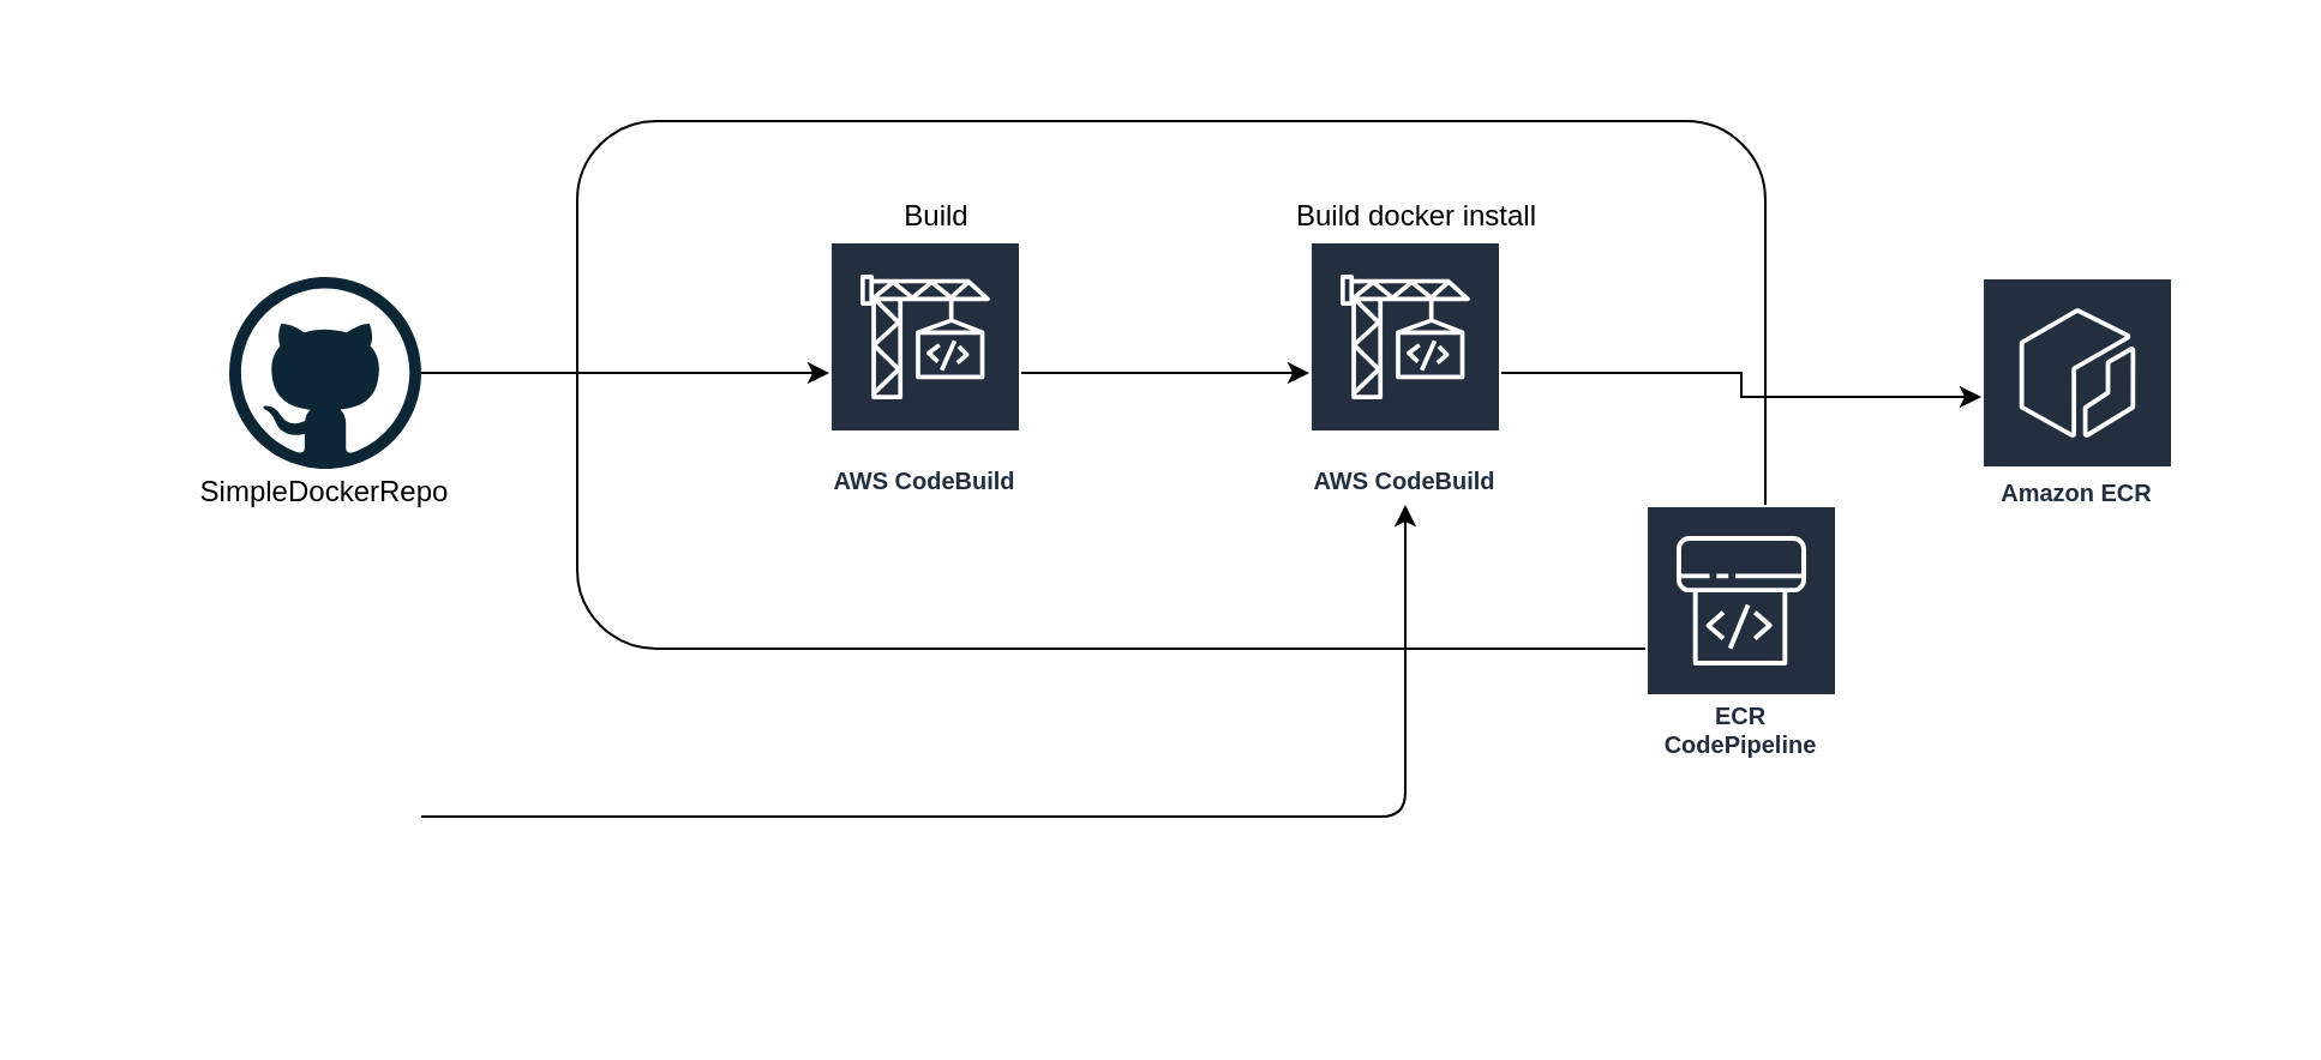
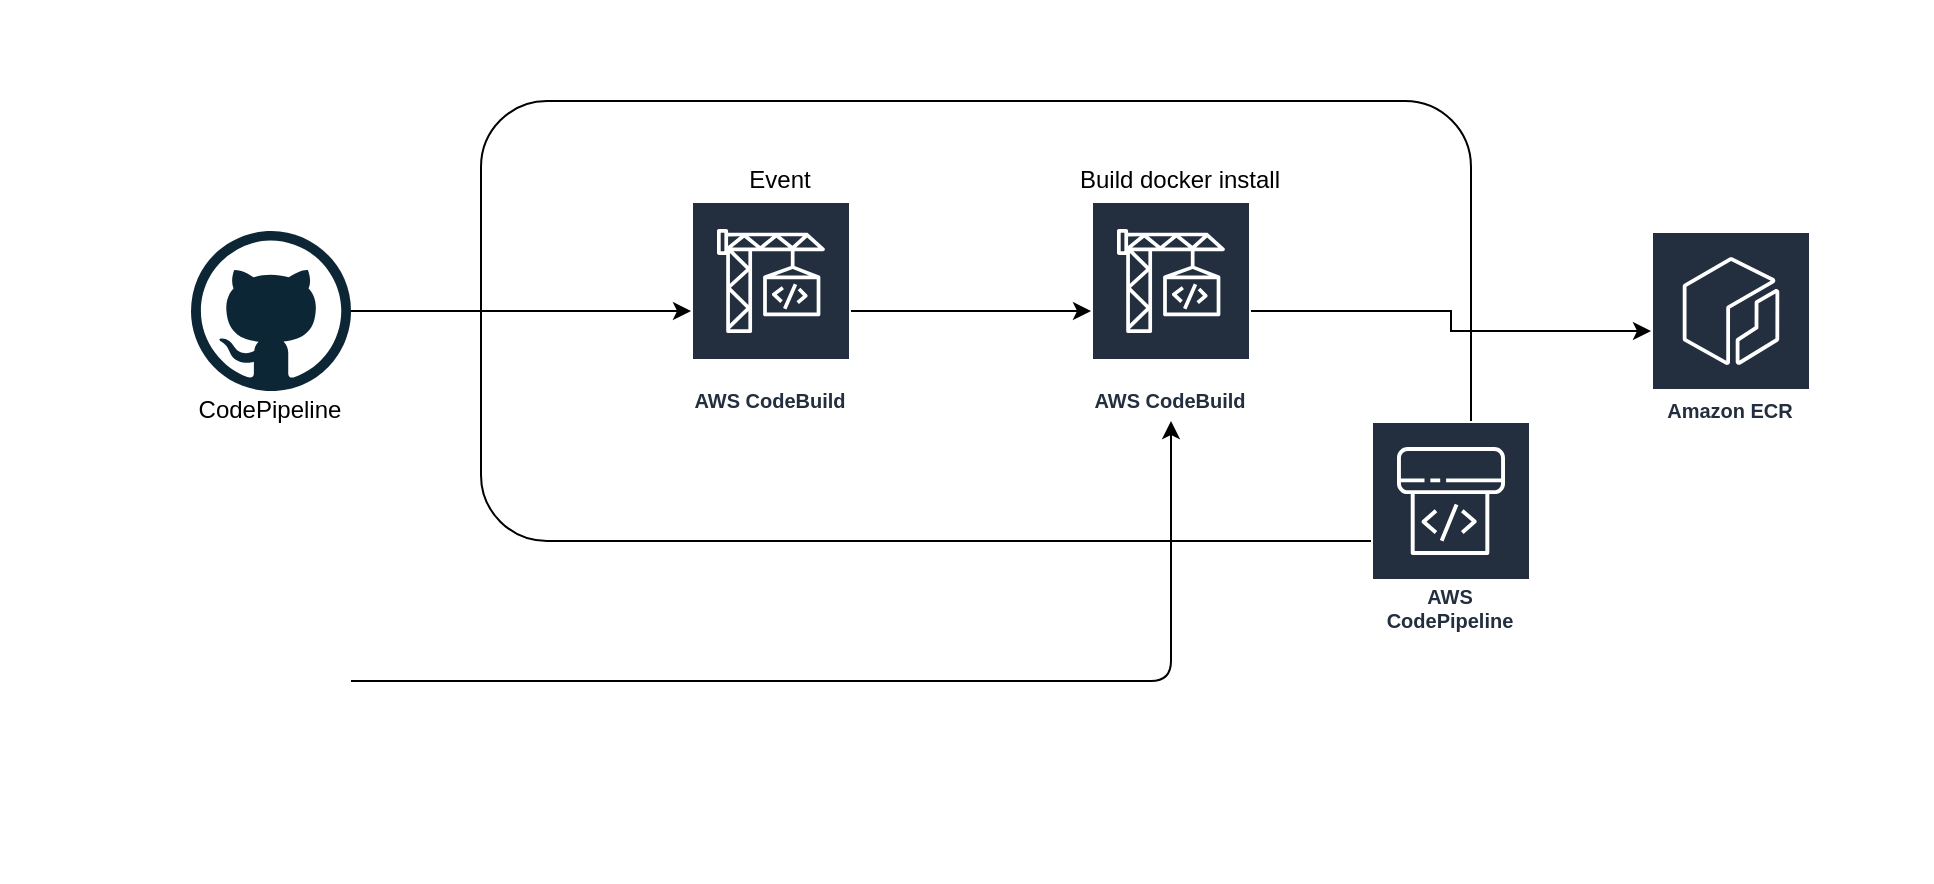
- <mxCell id="12" value="Build" style="text;html=1;strokeColor=none;fillColor=none;align=center;verticalAlign=middle;whiteSpace=wrap;rounded=0;" vertex="1" parent="1"><mxGeometry x="275" y="80" width="230" height="20" as="geometry" /></mxCell>
+ <mxCell id="12" value="Event" style="text;html=1;strokeColor=none;fillColor=none;align=center;verticalAlign=middle;whiteSpace=wrap;rounded=0;" vertex="1" parent="1"><mxGeometry x="275" y="80" width="230" height="20" as="geometry" /></mxCell>
- <mxCell id="6" value="SimpleDockerRepo" style="text;html=1;strokeColor=none;fillColor=none;align=center;verticalAlign=middle;whiteSpace=wrap;rounded=0;" vertex="1" parent="1"><mxGeometry x="20" y="195" width="230" height="20" as="geometry" /></mxCell>
+ <mxCell id="6" value="CodePipeline" style="text;html=1;strokeColor=none;fillColor=none;align=center;verticalAlign=middle;whiteSpace=wrap;rounded=0;" vertex="1" parent="1"><mxGeometry x="20" y="195" width="230" height="20" as="geometry" /></mxCell>
- <mxCell id="7" value="ECR CodePipeline" style="outlineConnect=0;fontColor=#232F3E;gradientColor=none;strokeColor=#ffffff;fillColor=#232F3E;dashed=0;verticalLabelPosition=middle;verticalAlign=bottom;align=center;html=1;whiteSpace=wrap;fontSize=10;fontStyle=1;spacing=3;shape=mxgraph.aws4.productIcon;prIcon=mxgraph.aws4.codepipeline;" vertex="1" parent="1"><mxGeometry x="685" y="210" width="80" height="110" as="geometry" /></mxCell>
+ <mxCell id="7" value="AWS CodePipeline" style="outlineConnect=0;fontColor=#232F3E;gradientColor=none;strokeColor=#ffffff;fillColor=#232F3E;dashed=0;verticalLabelPosition=middle;verticalAlign=bottom;align=center;html=1;whiteSpace=wrap;fontSize=10;fontStyle=1;spacing=3;shape=mxgraph.aws4.productIcon;prIcon=mxgraph.aws4.codepipeline;" vertex="1" parent="1"><mxGeometry x="685" y="210" width="80" height="110" as="geometry" /></mxCell>
